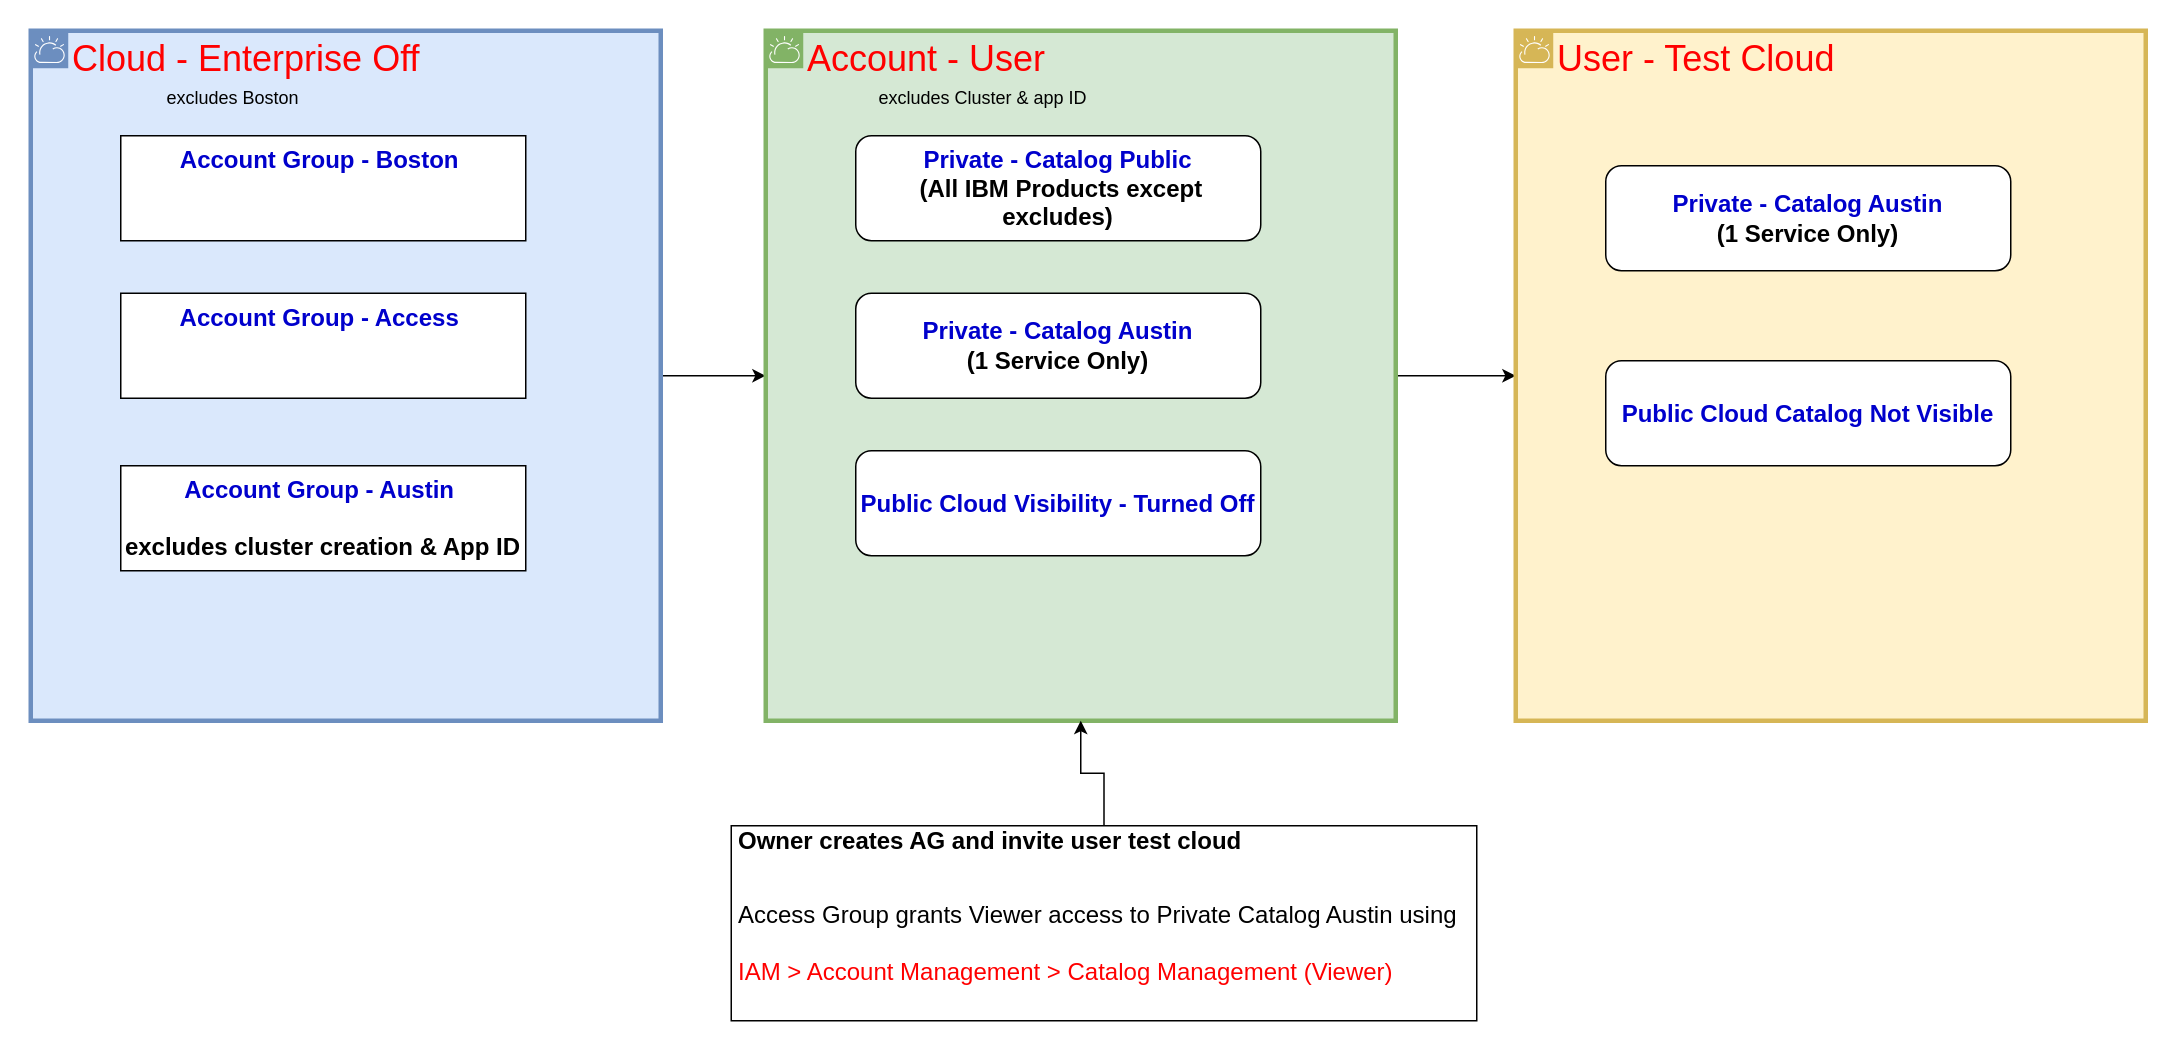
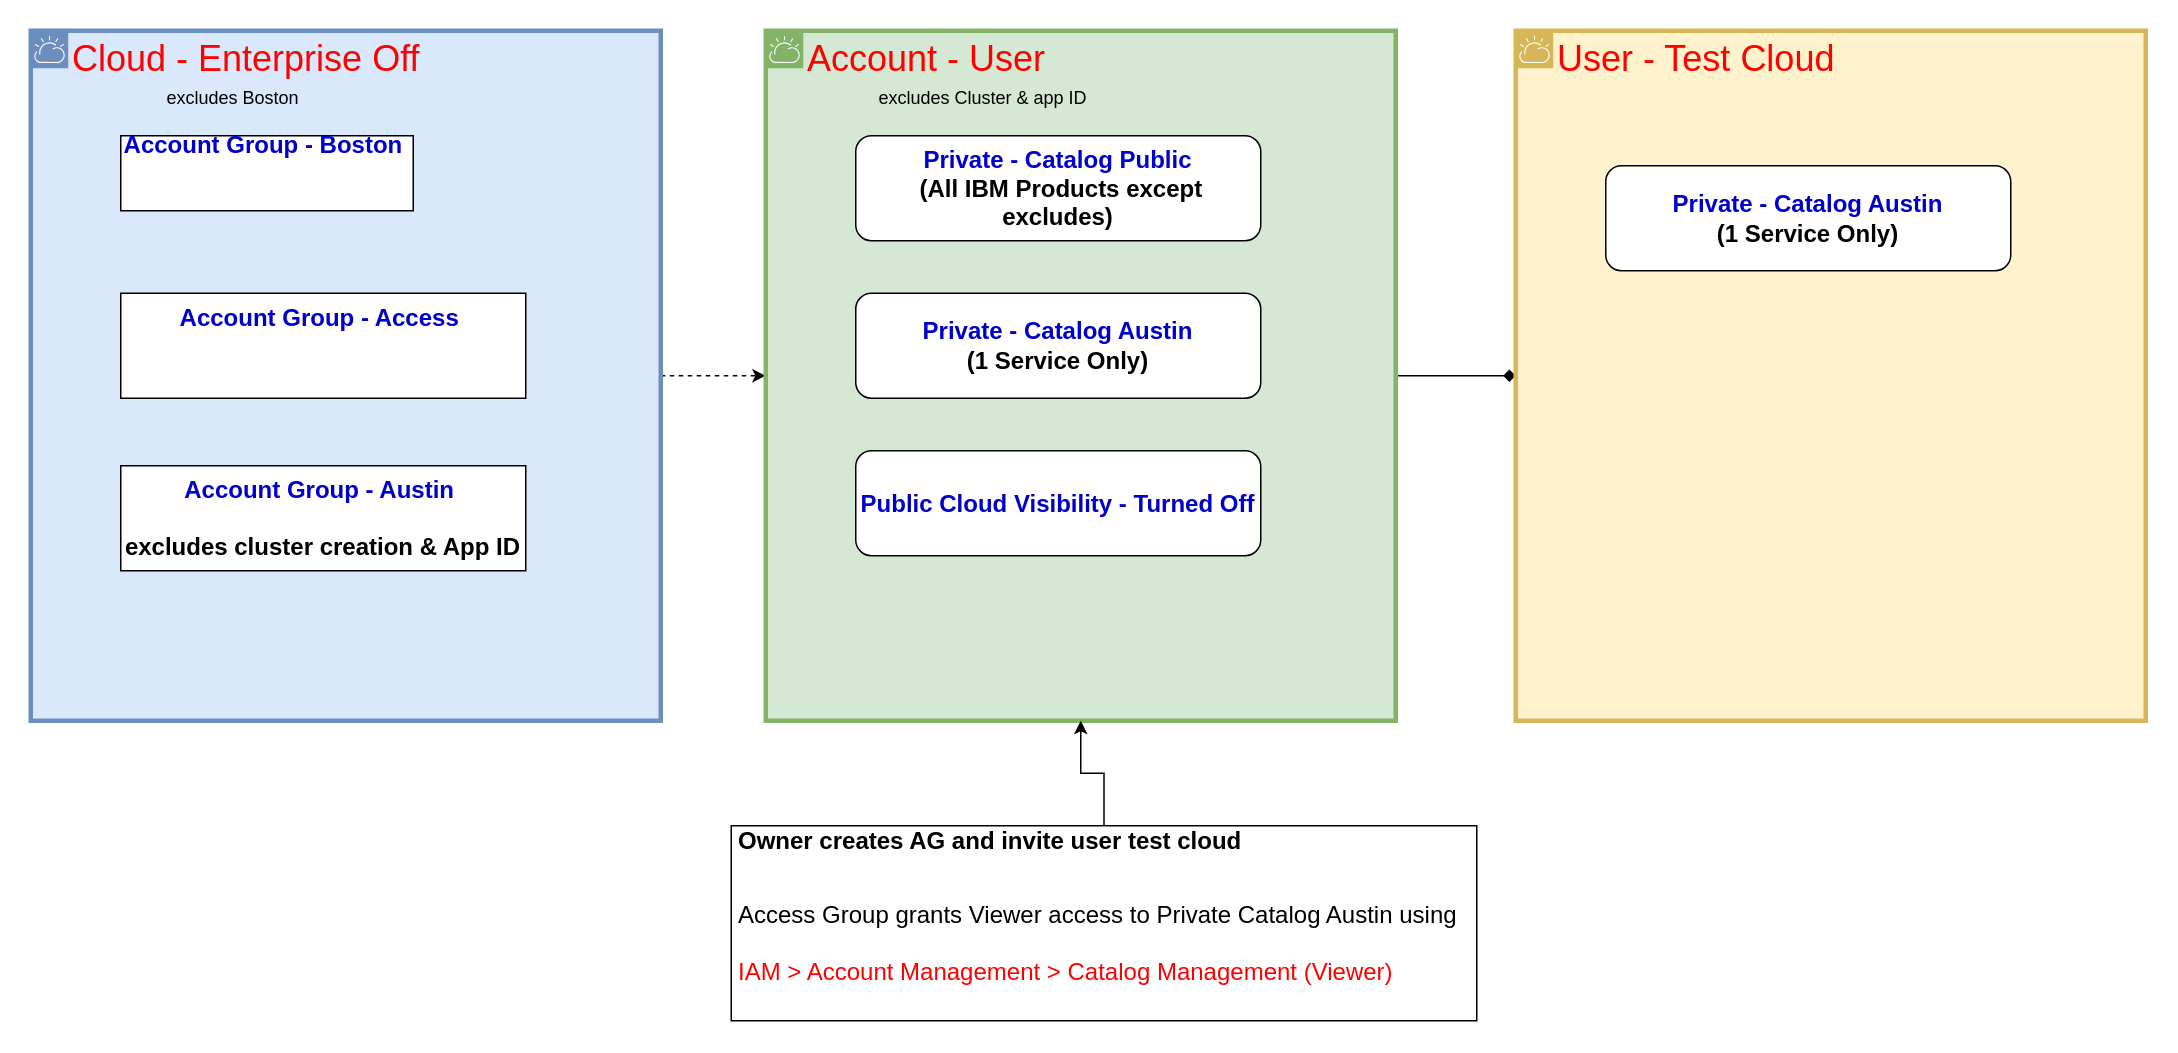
- <mxCell id="6" value="&lt;b&gt;&lt;font style=&quot;font-size: 16px&quot;&gt;&lt;font color=&quot;#0000cc&quot;&gt;Account Group - Boston&amp;nbsp;&lt;br&gt;&lt;/font&gt;&lt;br&gt;&lt;br&gt;&lt;/font&gt;&lt;/b&gt;" style="rounded=0;whiteSpace=wrap;html=1;" vertex="1" parent="3"><mxGeometry x="60" y="70" width="270" height="70" as="geometry" /></mxCell>
+ <mxCell id="6" value="&lt;b&gt;&lt;font style=&quot;font-size: 16px&quot;&gt;&lt;font color=&quot;#0000cc&quot;&gt;Account Group - Boston&amp;nbsp;&lt;br&gt;&lt;/font&gt;&lt;br&gt;&lt;br&gt;&lt;/font&gt;&lt;/b&gt;" style="rounded=0;whiteSpace=wrap;html=1;" vertex="1" parent="3"><mxGeometry x="60" y="70" width="195" height="50" as="geometry" /></mxCell>
- <mxCell id="2" value="" style="edgeStyle=orthogonalEdgeStyle;rounded=0;orthogonalLoop=1;jettySize=auto;html=1;" edge="1" parent="1" source="3" target="9"><mxGeometry relative="1" as="geometry" /></mxCell>
+ <mxCell id="2" value="" style="edgeStyle=orthogonalEdgeStyle;rounded=0;orthogonalLoop=1;jettySize=auto;html=1;dashed=1;" edge="1" parent="1" source="3" target="9"><mxGeometry relative="1" as="geometry" /></mxCell>
- <mxCell id="8" value="" style="edgeStyle=orthogonalEdgeStyle;rounded=0;orthogonalLoop=1;jettySize=auto;html=1;" edge="1" parent="1" source="9" target="14"><mxGeometry relative="1" as="geometry" /></mxCell>
+ <mxCell id="8" value="" style="edgeStyle=orthogonalEdgeStyle;rounded=0;orthogonalLoop=1;jettySize=auto;html=1;endArrow=diamond;" edge="1" parent="1" source="9" target="14"><mxGeometry relative="1" as="geometry" /></mxCell>
- <mxCell id="16" value="&lt;b&gt;&lt;font style=&quot;font-size: 16px&quot;&gt;&lt;font color=&quot;#0000cc&quot;&gt;Public Cloud Catalog Not Visible&lt;/font&gt;&lt;br&gt;&lt;/font&gt;&lt;/b&gt;" style="rounded=1;whiteSpace=wrap;html=1;" vertex="1" parent="14"><mxGeometry x="60" y="220" width="270" height="70" as="geometry" /></mxCell>
